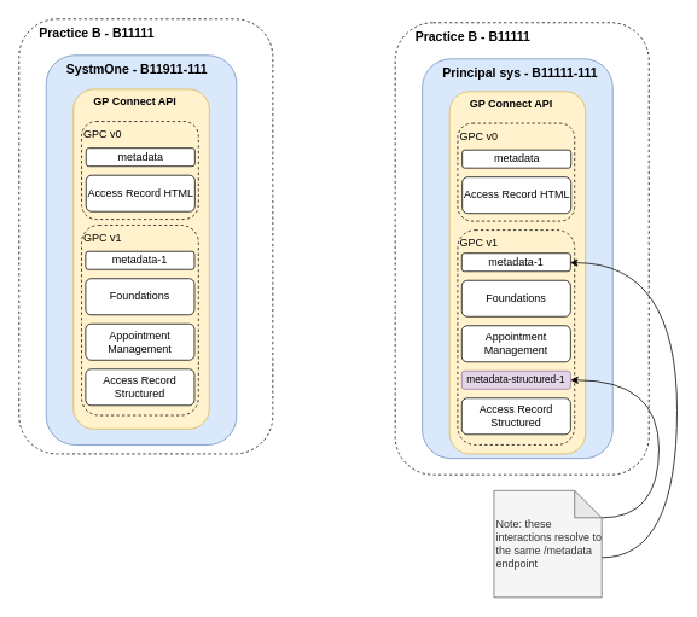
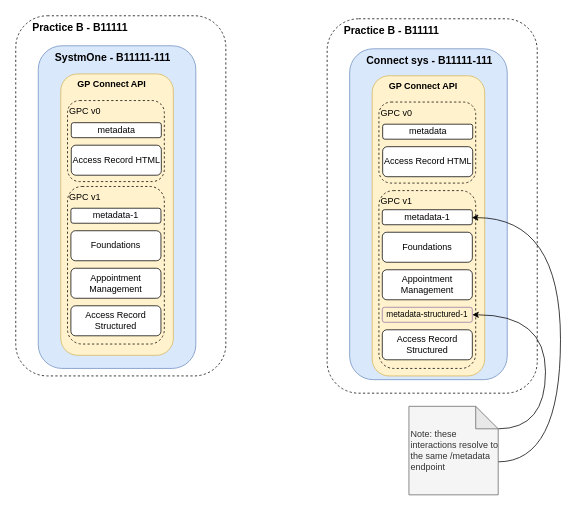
- <mxCell id="5" value="&lt;b&gt;&amp;nbsp; &amp;nbsp; &amp;nbsp; &lt;font style=&quot;font-size: 14px&quot;&gt;SystmOne - B11911-111&lt;/font&gt;&lt;/b&gt;" style="rounded=1;whiteSpace=wrap;html=1;verticalAlign=top;align=left;fillColor=#dae8fc;strokeColor=#6c8ebf;" vertex="1" parent="1"><mxGeometry x="50.5" y="60.5" width="210" height="430" as="geometry" /></mxCell>
+ <mxCell id="5" value="&lt;b&gt;&amp;nbsp; &amp;nbsp; &amp;nbsp; &lt;font style=&quot;font-size: 14px&quot;&gt;SystmOne - B11111-111&lt;/font&gt;&lt;/b&gt;" style="rounded=1;whiteSpace=wrap;html=1;verticalAlign=top;align=left;fillColor=#dae8fc;strokeColor=#6c8ebf;" vertex="1" parent="1"><mxGeometry x="50.5" y="60.5" width="210" height="430" as="geometry" /></mxCell>
- <mxCell id="3" value="&lt;b&gt;&amp;nbsp; &amp;nbsp; &amp;nbsp; &lt;font style=&quot;font-size: 14px&quot;&gt;Principal sys - B11111-111&lt;/font&gt;&lt;/b&gt;" style="rounded=1;whiteSpace=wrap;html=1;verticalAlign=top;align=left;fillColor=#dae8fc;strokeColor=#6c8ebf;" vertex="1" parent="1"><mxGeometry x="465.5" y="64.5" width="210" height="441" as="geometry" /></mxCell>
+ <mxCell id="3" value="&lt;b&gt;&amp;nbsp; &amp;nbsp; &amp;nbsp; &lt;font style=&quot;font-size: 14px&quot;&gt;Connect sys - B11111-111&lt;/font&gt;&lt;/b&gt;" style="rounded=1;whiteSpace=wrap;html=1;verticalAlign=top;align=left;fillColor=#dae8fc;strokeColor=#6c8ebf;" vertex="1" parent="1"><mxGeometry x="465.5" y="64.5" width="210" height="441" as="geometry" /></mxCell>
- <mxCell id="25" value="&lt;font style=&quot;font-size: 11px&quot;&gt;metadata-structured-1&lt;/font&gt;" style="rounded=1;whiteSpace=wrap;html=1;align=center;fillColor=#e1d5e7;strokeColor=#9673a6;" vertex="1" parent="1"><mxGeometry x="509" y="409" width="120" height="20" as="geometry" /></mxCell>
+ <mxCell id="25" value="&lt;font style=&quot;font-size: 11px&quot;&gt;metadata-structured-1&lt;/font&gt;" style="rounded=1;whiteSpace=wrap;html=1;align=center;fillColor=#fff2cc;strokeColor=#9673a6;" vertex="1" parent="1"><mxGeometry x="509" y="409" width="120" height="20" as="geometry" /></mxCell>
